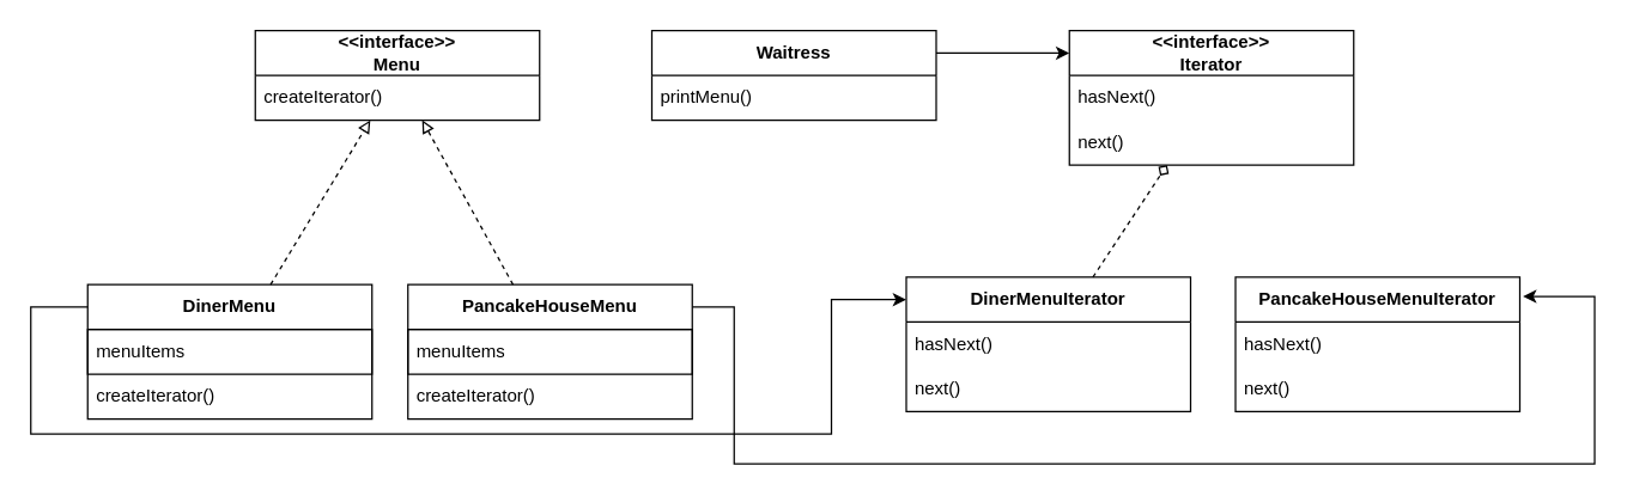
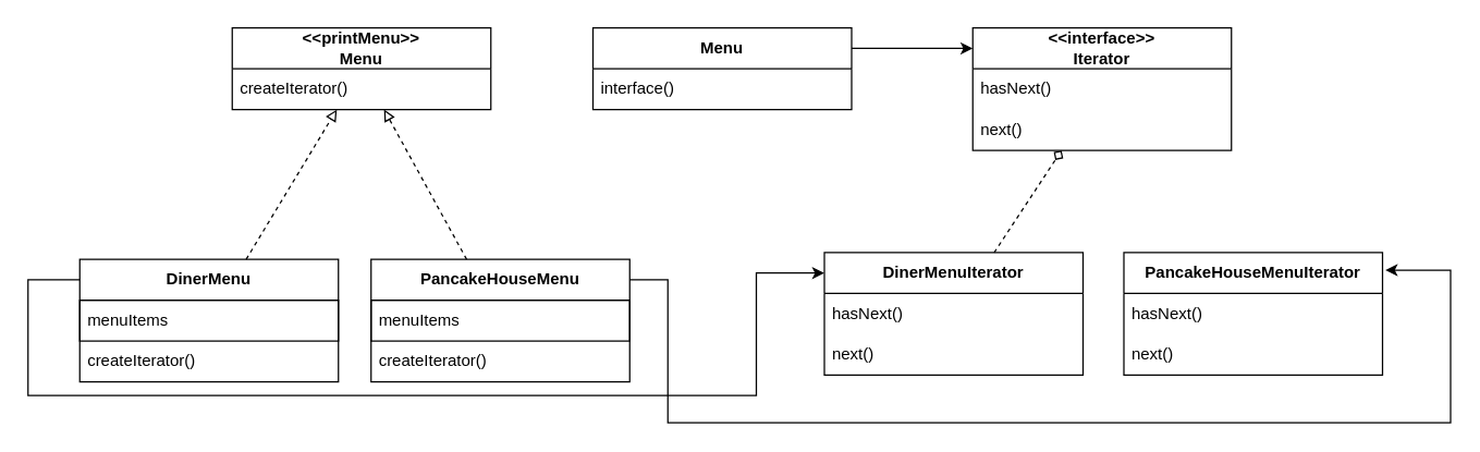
- <mxCell id="23" value="&amp;lt;&amp;lt;interface&amp;gt;&amp;gt;&lt;br&gt;Menu" style="swimlane;fontStyle=1;childLayout=stackLayout;horizontal=1;startSize=30;horizontalStack=0;resizeParent=1;resizeParentMax=0;resizeLast=0;collapsible=1;marginBottom=0;whiteSpace=wrap;html=1;" parent="1" vertex="1"><mxGeometry x="170" y="20" width="190" height="60" as="geometry" /></mxCell>
+ <mxCell id="23" value="&amp;lt;&amp;lt;printMenu&amp;gt;&amp;gt;&lt;br&gt;Menu" style="swimlane;fontStyle=1;childLayout=stackLayout;horizontal=1;startSize=30;horizontalStack=0;resizeParent=1;resizeParentMax=0;resizeLast=0;collapsible=1;marginBottom=0;whiteSpace=wrap;html=1;" parent="1" vertex="1"><mxGeometry x="170" y="20" width="190" height="60" as="geometry" /></mxCell>
- <mxCell id="12" value="Waitress" style="swimlane;fontStyle=1;childLayout=stackLayout;horizontal=1;startSize=30;horizontalStack=0;resizeParent=1;resizeParentMax=0;resizeLast=0;collapsible=1;marginBottom=0;whiteSpace=wrap;html=1;" parent="1" vertex="1"><mxGeometry x="435" y="20" width="190" height="60" as="geometry" /></mxCell>
+ <mxCell id="12" value="Menu" style="swimlane;fontStyle=1;childLayout=stackLayout;horizontal=1;startSize=30;horizontalStack=0;resizeParent=1;resizeParentMax=0;resizeLast=0;collapsible=1;marginBottom=0;whiteSpace=wrap;html=1;" parent="1" vertex="1"><mxGeometry x="435" y="20" width="190" height="60" as="geometry" /></mxCell>
- <mxCell id="13" value="printMenu()" style="text;strokeColor=none;fillColor=none;align=left;verticalAlign=middle;spacingLeft=4;spacingRight=4;overflow=hidden;points=[[0,0.5],[1,0.5]];portConstraint=eastwest;rotatable=0;whiteSpace=wrap;html=1;" parent="12" vertex="1"><mxGeometry y="30" width="190" height="30" as="geometry" /></mxCell>
+ <mxCell id="13" value="interface()" style="text;strokeColor=none;fillColor=none;align=left;verticalAlign=middle;spacingLeft=4;spacingRight=4;overflow=hidden;points=[[0,0.5],[1,0.5]];portConstraint=eastwest;rotatable=0;whiteSpace=wrap;html=1;" parent="12" vertex="1"><mxGeometry y="30" width="190" height="30" as="geometry" /></mxCell>
